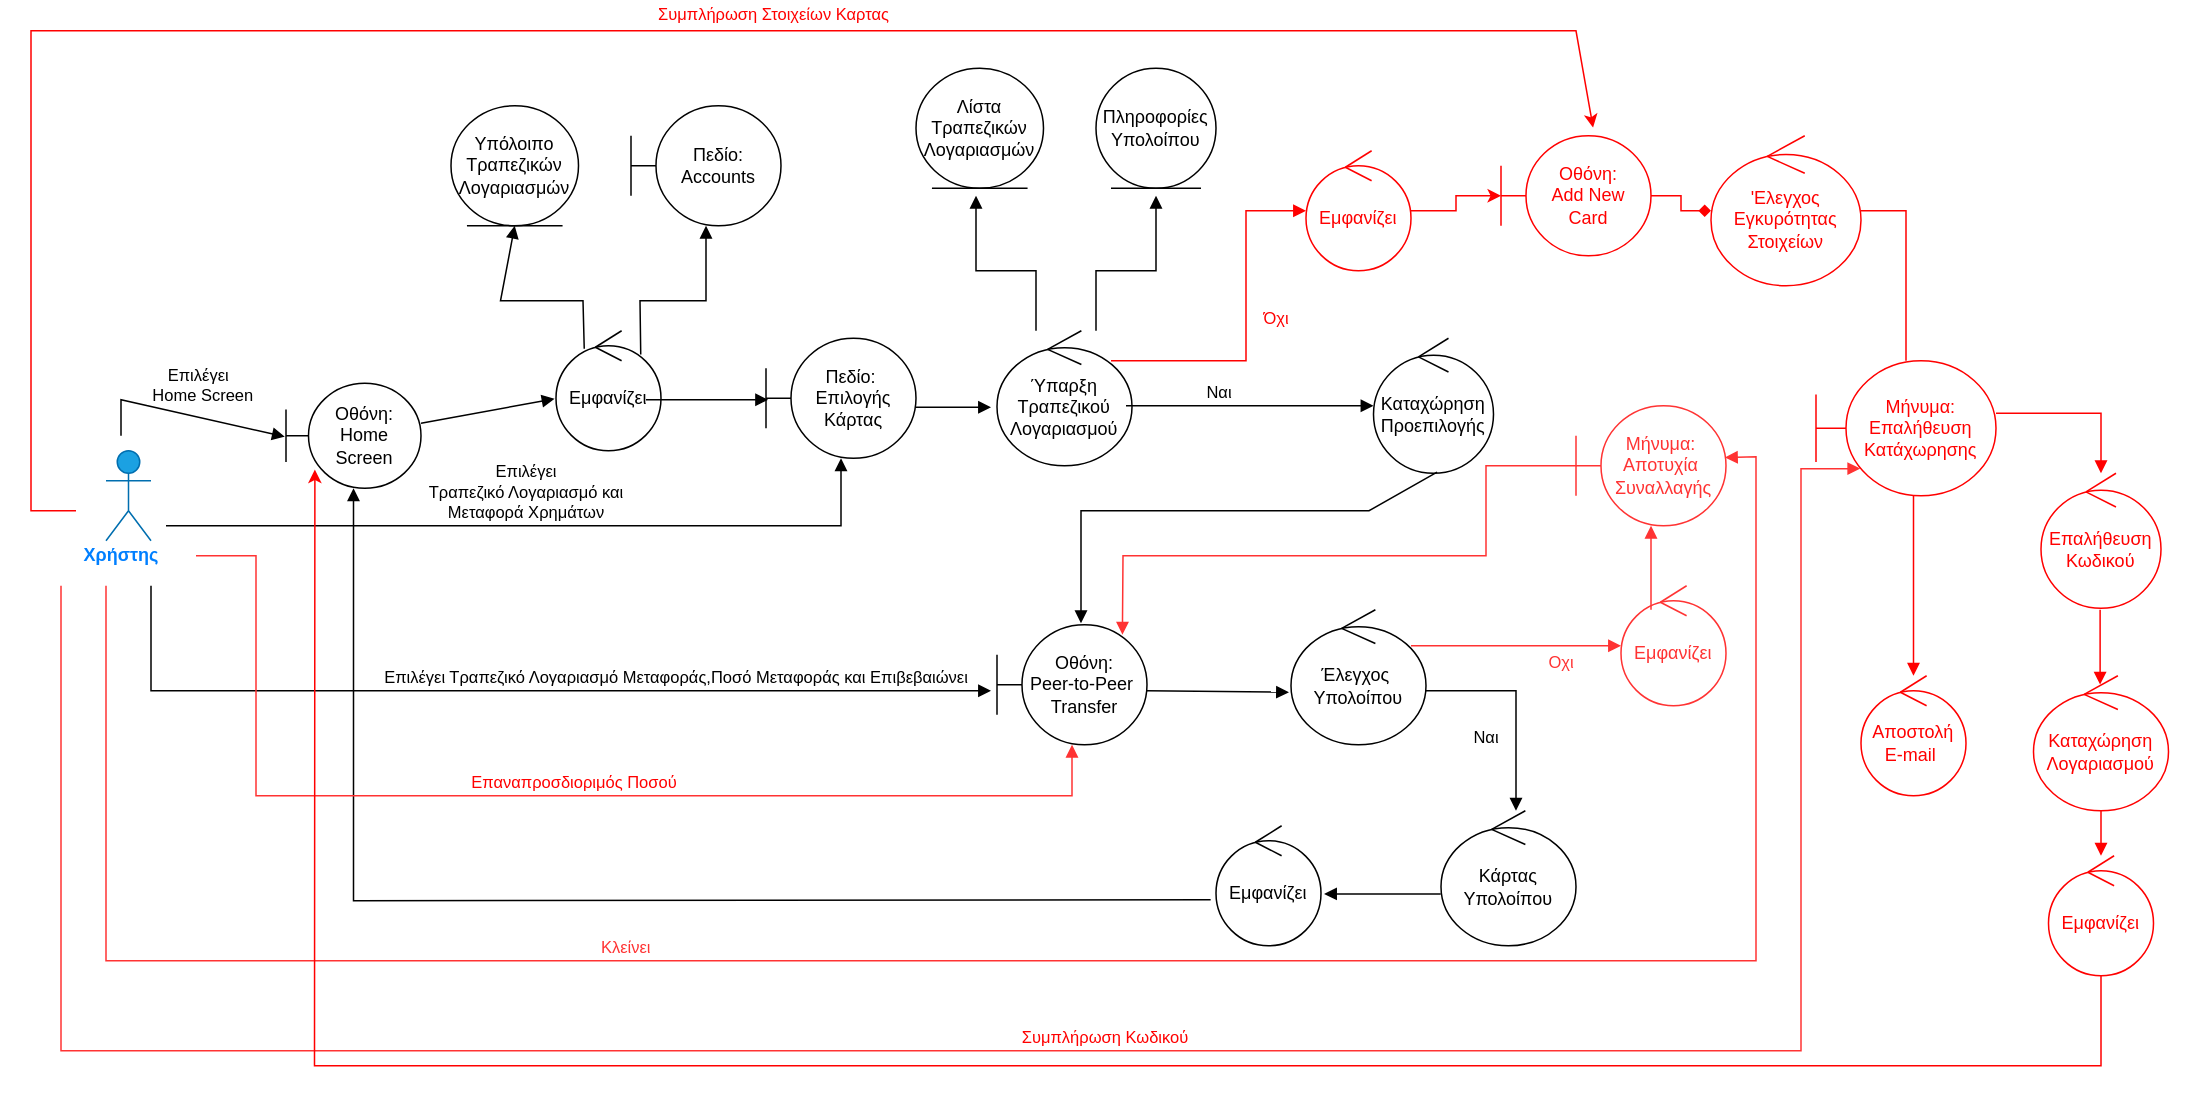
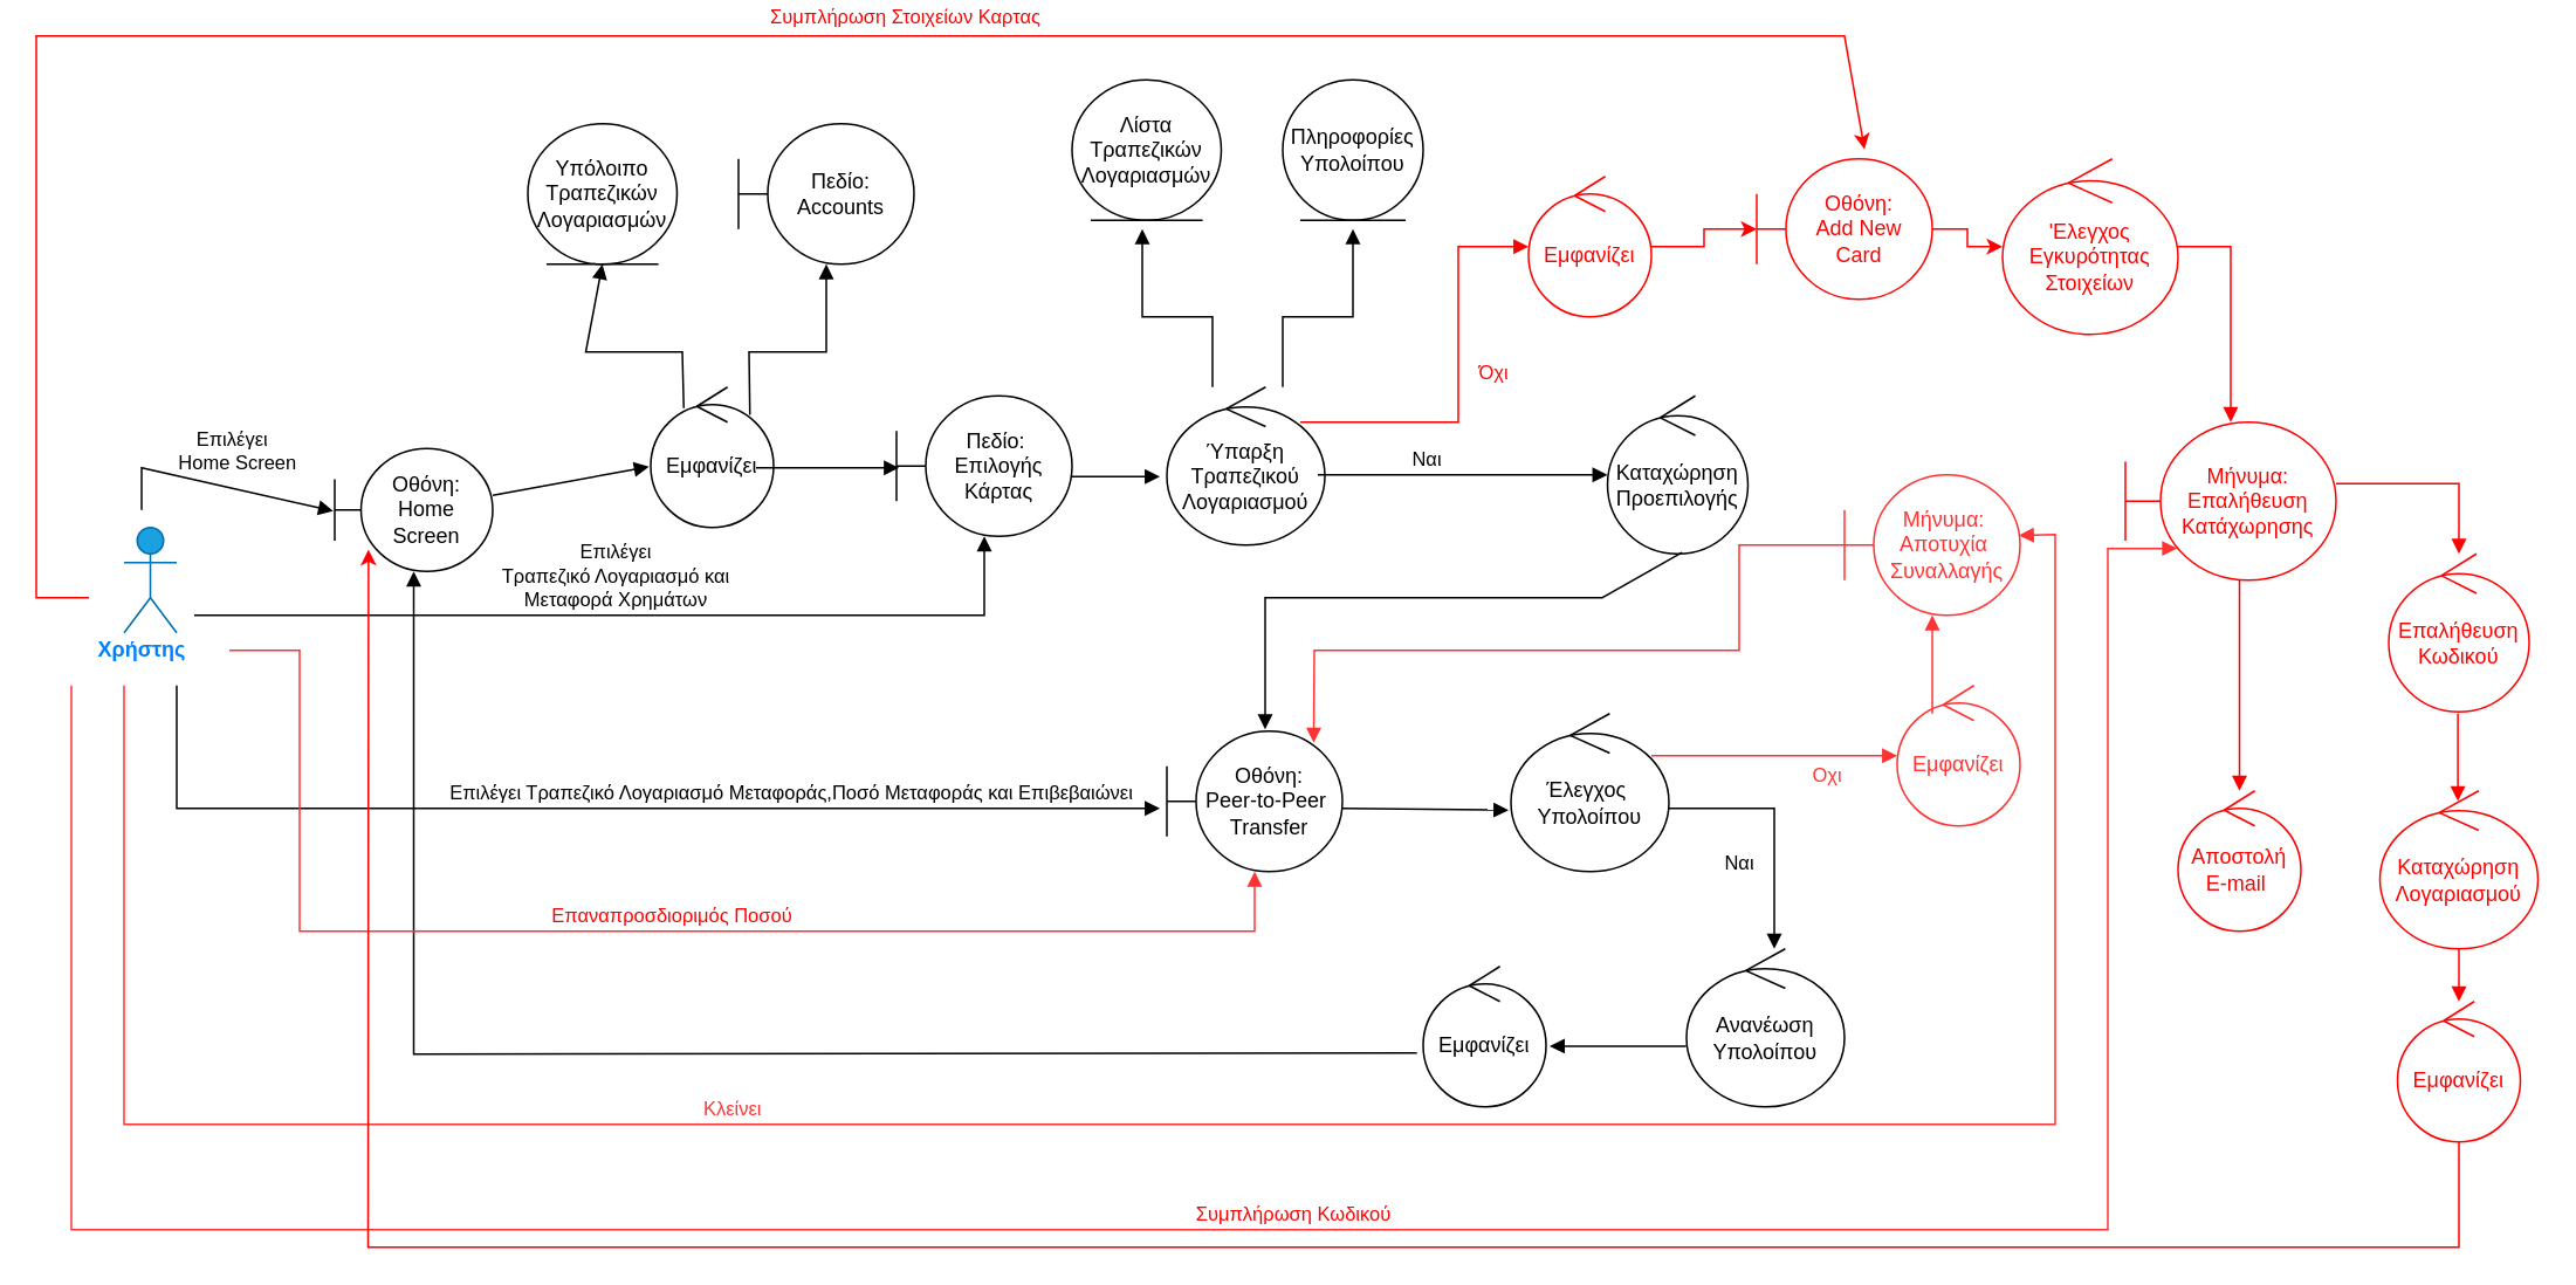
- <mxCell id="44" value="" style="edgeStyle=orthogonalEdgeStyle;rounded=0;orthogonalLoop=1;jettySize=auto;html=1;strokeColor=#FF0000;endArrow=diamond;" edge="1" parent="1" source="45" target="46"><mxGeometry relative="1" as="geometry" /></mxCell>
+ <mxCell id="44" value="" style="edgeStyle=orthogonalEdgeStyle;rounded=0;orthogonalLoop=1;jettySize=auto;html=1;strokeColor=#FF0000;" edge="1" parent="1" source="45" target="46"><mxGeometry relative="1" as="geometry" /></mxCell>
- <mxCell id="49" value="" style="html=1;verticalAlign=bottom;endArrow=none;rounded=0;strokeColor=#FF0000;" edge="1" parent="1" source="46" target="50"><mxGeometry width="80" relative="1" as="geometry"><mxPoint x="1330" y="460" as="sourcePoint" /><mxPoint x="990" y="738" as="targetPoint" /><Array as="points"><mxPoint x="1270" y="140" /></Array></mxGeometry></mxCell>
+ <mxCell id="49" value="" style="html=1;verticalAlign=bottom;endArrow=block;rounded=0;strokeColor=#FF0000;" edge="1" parent="1" source="46" target="50"><mxGeometry width="80" relative="1" as="geometry"><mxPoint x="1330" y="460" as="sourcePoint" /><mxPoint x="990" y="738" as="targetPoint" /><Array as="points"><mxPoint x="1270" y="140" /></Array></mxGeometry></mxCell>
- <mxCell id="30" value="Κάρτας&lt;br&gt;Υπολοίπου" style="ellipse;shape=umlControl;whiteSpace=wrap;html=1;" parent="1" vertex="1"><mxGeometry x="960" y="540" width="90" height="90" as="geometry" /></mxCell>
+ <mxCell id="30" value="Ανανέωση&lt;br&gt;Υπολοίπου" style="ellipse;shape=umlControl;whiteSpace=wrap;html=1;" parent="1" vertex="1"><mxGeometry x="960" y="540" width="90" height="90" as="geometry" /></mxCell>
